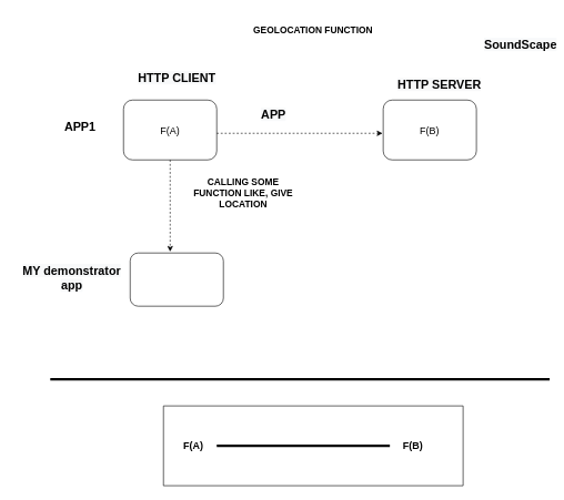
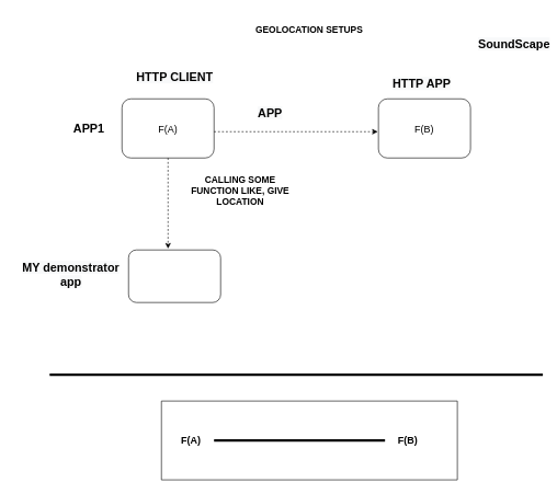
- <mxCell id="19" value="&lt;b&gt;&lt;font style=&quot;font-size: 14px&quot;&gt;GEOLOCATION FUNCTION&lt;/font&gt;&lt;/b&gt;" style="text;html=1;strokeColor=none;fillColor=none;align=center;verticalAlign=middle;whiteSpace=wrap;rounded=0;" vertex="1" parent="1"><mxGeometry x="325" y="20" width="290" height="50" as="geometry" /></mxCell>
+ <mxCell id="19" value="&lt;b&gt;&lt;font style=&quot;font-size: 14px&quot;&gt;GEOLOCATION SETUPS&lt;/font&gt;&lt;/b&gt;" style="text;html=1;strokeColor=none;fillColor=none;align=center;verticalAlign=middle;whiteSpace=wrap;rounded=0;" vertex="1" parent="1"><mxGeometry x="325" y="20" width="290" height="50" as="geometry" /></mxCell>
- <mxCell id="9" value="&lt;b style=&quot;color: rgb(0 , 0 , 0) ; font-family: &amp;#34;helvetica&amp;#34; ; font-size: 18px ; font-style: normal ; letter-spacing: normal ; text-align: center ; text-indent: 0px ; text-transform: none ; word-spacing: 0px ; background-color: rgb(248 , 249 , 250)&quot;&gt;HTTP SERVER&lt;/b&gt;" style="text;whiteSpace=wrap;html=1;" vertex="1" parent="1"><mxGeometry x="595" y="110" width="140" height="30" as="geometry" /></mxCell>
+ <mxCell id="9" value="&lt;b style=&quot;color: rgb(0 , 0 , 0) ; font-family: &amp;#34;helvetica&amp;#34; ; font-size: 18px ; font-style: normal ; letter-spacing: normal ; text-align: center ; text-indent: 0px ; text-transform: none ; word-spacing: 0px ; background-color: rgb(248 , 249 , 250)&quot;&gt;HTTP APP&lt;/b&gt;" style="text;whiteSpace=wrap;html=1;" vertex="1" parent="1"><mxGeometry x="595" y="110" width="140" height="30" as="geometry" /></mxCell>
- <mxCell id="5" value="&lt;font style=&quot;font-size: 18px&quot;&gt;&lt;b&gt;APP1&lt;/b&gt;&lt;/font&gt;" style="text;html=1;strokeColor=none;fillColor=none;align=center;verticalAlign=middle;whiteSpace=wrap;rounded=0;" vertex="1" parent="1"><mxGeometry x="100" y="180" width="40" height="20" as="geometry" /></mxCell>
+ <mxCell id="5" value="&lt;font style=&quot;font-size: 18px&quot;&gt;&lt;b&gt;APP1&lt;/b&gt;&lt;/font&gt;" style="text;html=1;strokeColor=none;fillColor=none;align=center;verticalAlign=middle;whiteSpace=wrap;rounded=0;" vertex="1" parent="1"><mxGeometry x="115" y="185" width="40" height="20" as="geometry" /></mxCell>
